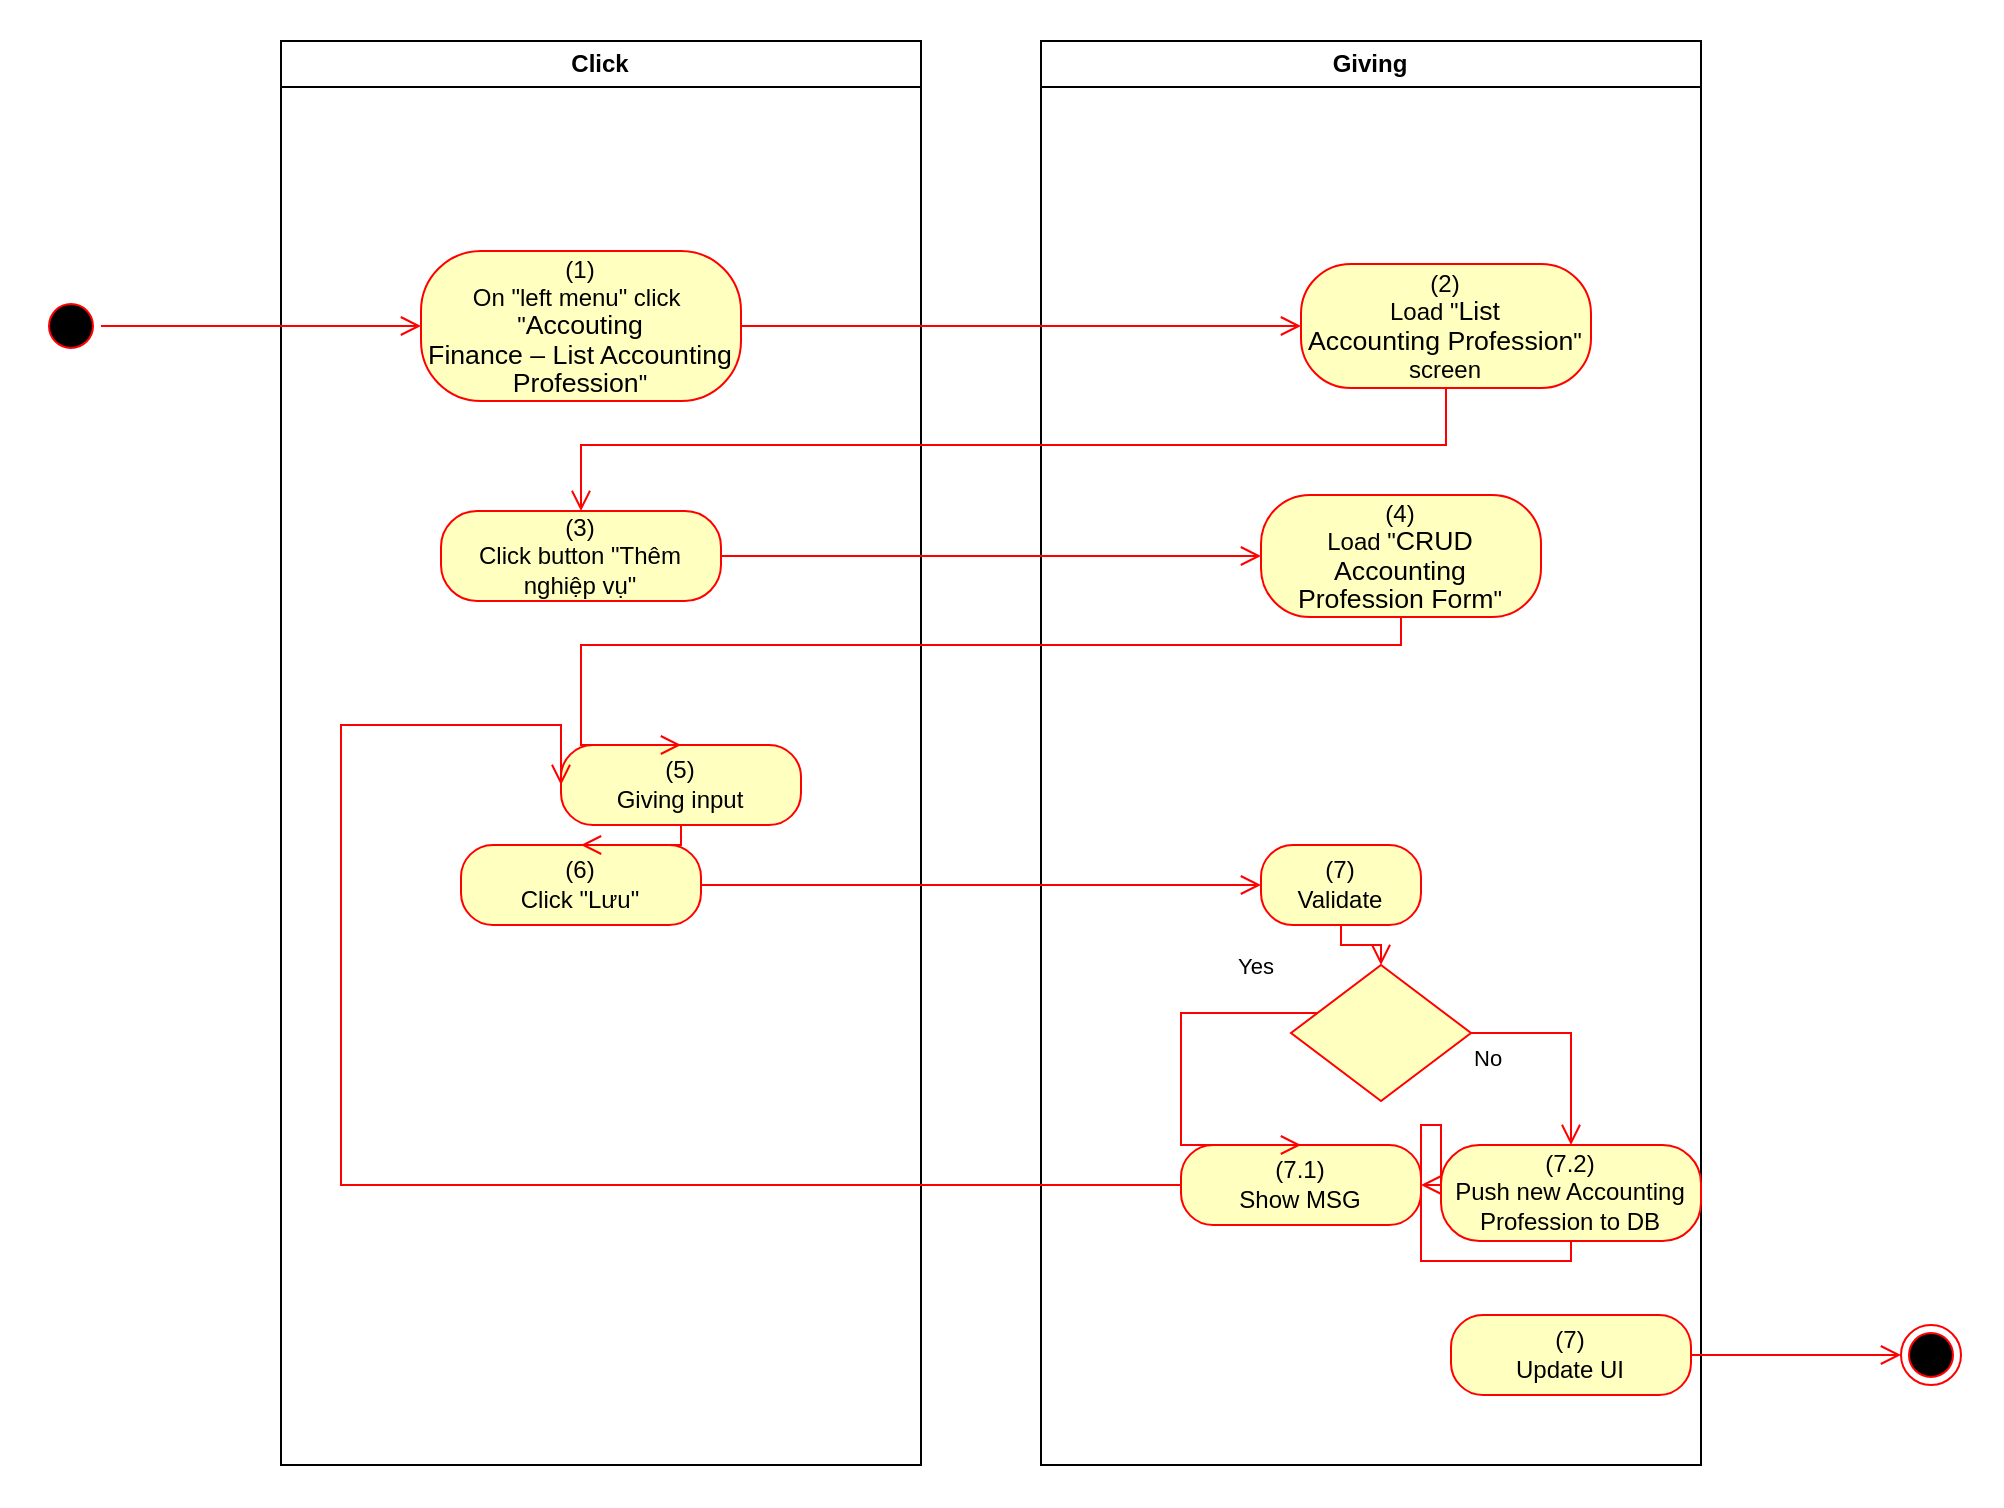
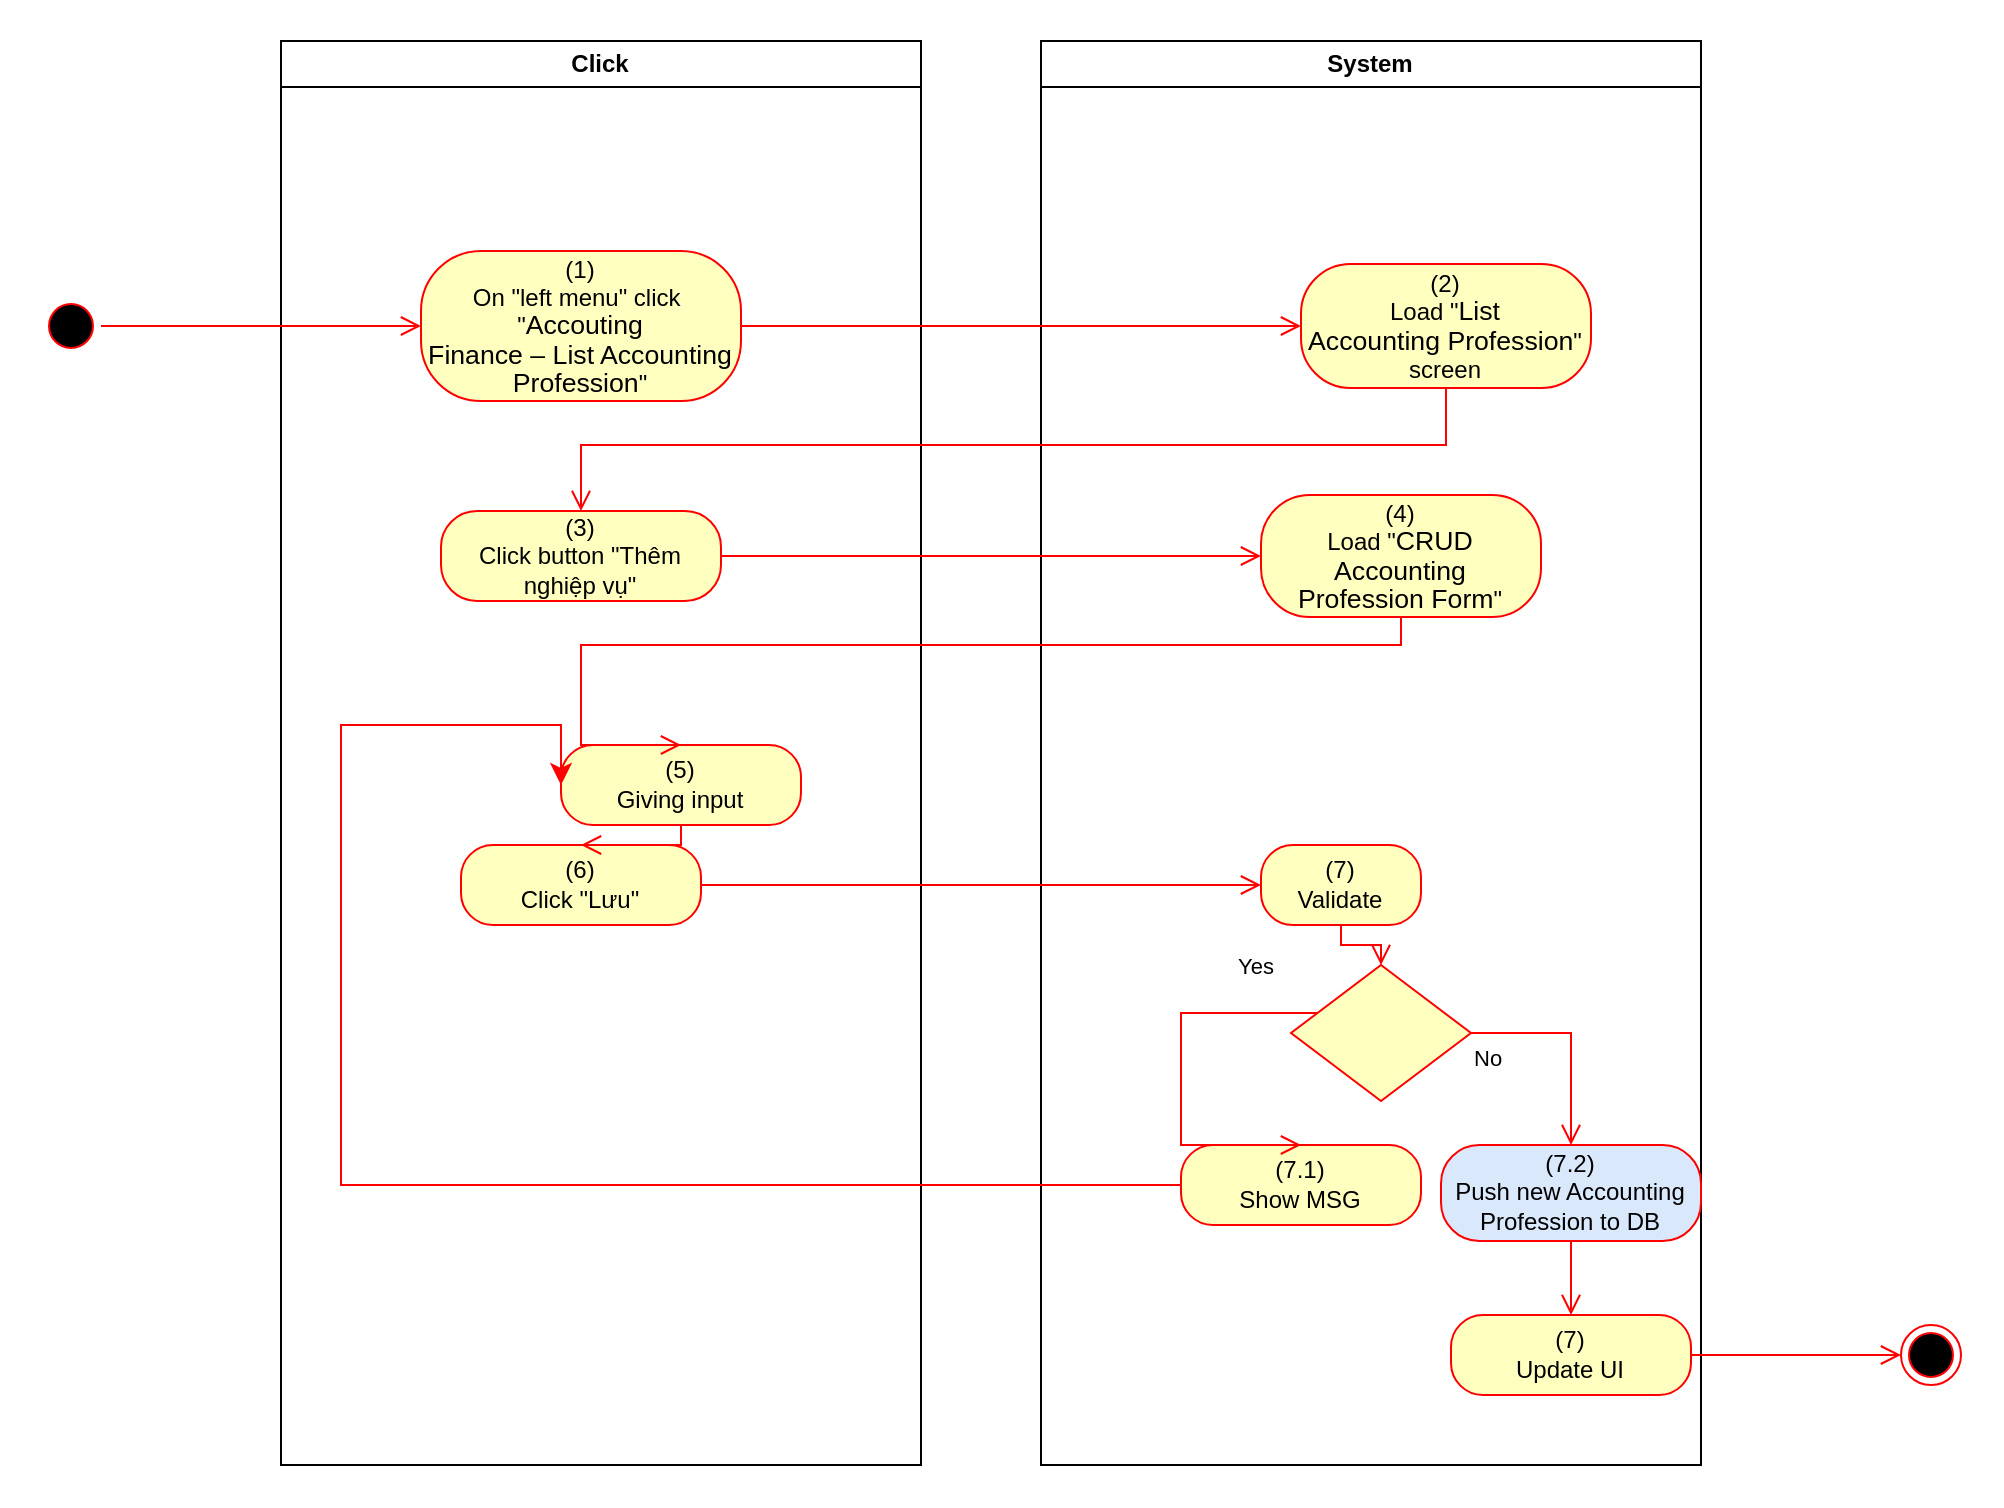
- <mxCell id="8" value="Giving" style="swimlane;whiteSpace=wrap;startSize=23;" parent="1" vertex="1"><mxGeometry x="520" y="20" width="330" height="712" as="geometry" /></mxCell>
+ <mxCell id="8" value="System" style="swimlane;whiteSpace=wrap;startSize=23;" parent="1" vertex="1"><mxGeometry x="520" y="20" width="330" height="712" as="geometry" /></mxCell>
- <mxCell id="27" value="" style="edgeStyle=orthogonalEdgeStyle;html=1;verticalAlign=bottom;endArrow=open;endSize=8;strokeColor=#ff0000;rounded=0;entryX=0;entryY=0.5;entryDx=0;entryDy=0;" parent="1" source="17" target="6" edge="1"><mxGeometry relative="1" as="geometry"><mxPoint x="590" y="672" as="targetPoint" /><Array as="points"><mxPoint x="170" y="592" /><mxPoint x="170" y="362" /></Array></mxGeometry></mxCell>
+ <mxCell id="27" value="" style="edgeStyle=orthogonalEdgeStyle;html=1;verticalAlign=bottom;endArrow=classic;endSize=8;strokeColor=#ff0000;rounded=0;entryX=0;entryY=0.5;entryDx=0;entryDy=0;" parent="1" source="17" target="6" edge="1"><mxGeometry relative="1" as="geometry"><mxPoint x="590" y="672" as="targetPoint" /><Array as="points"><mxPoint x="170" y="592" /><mxPoint x="170" y="362" /></Array></mxGeometry></mxCell>
- <mxCell id="14" value="(7.2)&lt;br&gt;Push new Accounting Profession to DB" style="rounded=1;whiteSpace=wrap;html=1;arcSize=40;fontColor=#000000;fillColor=#ffffc0;strokeColor=#ff0000;" parent="8" vertex="1"><mxGeometry x="200" y="552" width="130" height="48" as="geometry" /></mxCell>
+ <mxCell id="14" value="(7.2)&lt;br&gt;Push new Accounting Profession to DB" style="rounded=1;whiteSpace=wrap;html=1;arcSize=40;fontColor=#000000;fillColor=#dae8fc;strokeColor=#ff0000;" parent="8" vertex="1"><mxGeometry x="200" y="552" width="130" height="48" as="geometry" /></mxCell>
- <mxCell id="16" value="" style="edgeStyle=orthogonalEdgeStyle;html=1;verticalAlign=bottom;endArrow=open;endSize=8;strokeColor=#ff0000;rounded=0;exitX=0.5;exitY=1;exitDx=0;exitDy=0;" parent="8" source="14" target="17" edge="1"><mxGeometry relative="1" as="geometry"><mxPoint x="170" y="642" as="targetPoint" /></mxGeometry></mxCell>
+ <mxCell id="16" value="" style="edgeStyle=orthogonalEdgeStyle;html=1;verticalAlign=bottom;endArrow=open;endSize=8;strokeColor=#ff0000;rounded=0;exitX=0.5;exitY=1;exitDx=0;exitDy=0;entryX=0.5;entryY=0;entryDx=0;entryDy=0;" parent="8" source="14" target="15" edge="1"><mxGeometry relative="1" as="geometry"><mxPoint x="170" y="642" as="targetPoint" /></mxGeometry></mxCell>
